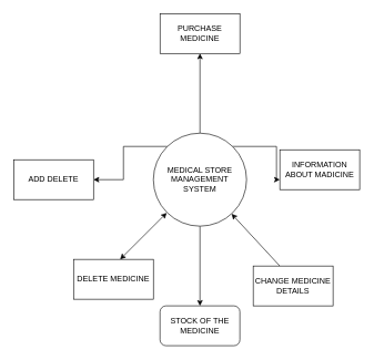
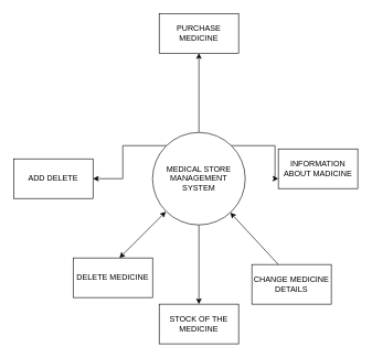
- <mxCell id="9" value="STOCK OF THE&lt;br&gt;MEDICINE" style="whiteSpace=wrap;html=1;rounded=1;" vertex="1" parent="1"><mxGeometry x="240" y="460" width="120" height="60" as="geometry" /></mxCell>
+ <mxCell id="9" value="STOCK OF THE&lt;br&gt;MEDICINE" style="whiteSpace=wrap;html=1;" vertex="1" parent="1"><mxGeometry x="240" y="460" width="120" height="60" as="geometry" /></mxCell>
